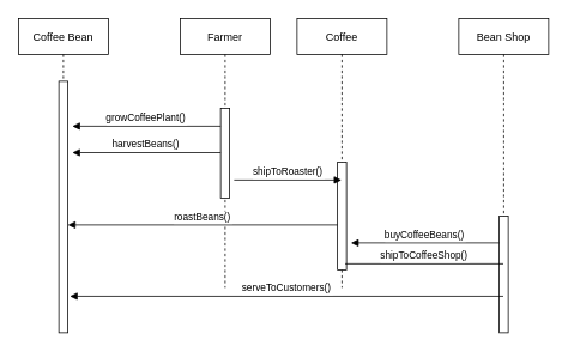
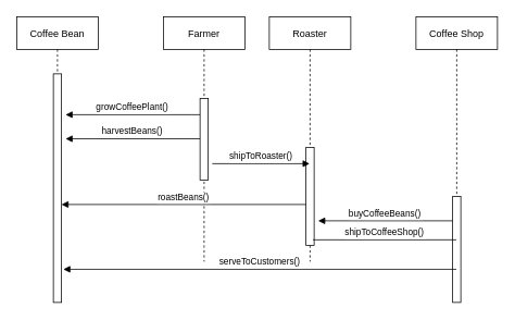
- <mxCell id="7" value="Coffee" style="shape=umlLifeline;perimeter=lifelinePerimeter;container=1;collapsible=0;recursiveResize=0;rounded=0;shadow=0;strokeWidth=1;" vertex="1" parent="1"><mxGeometry x="330" y="20" width="100" height="300" as="geometry" /></mxCell>
+ <mxCell id="7" value="Roaster" style="shape=umlLifeline;perimeter=lifelinePerimeter;container=1;collapsible=0;recursiveResize=0;rounded=0;shadow=0;strokeWidth=1;" vertex="1" parent="1"><mxGeometry x="330" y="20" width="100" height="300" as="geometry" /></mxCell>
- <mxCell id="9" value="Bean Shop" style="shape=umlLifeline;perimeter=lifelinePerimeter;container=1;collapsible=0;recursiveResize=0;rounded=0;shadow=0;strokeWidth=1;" vertex="1" parent="1"><mxGeometry x="510" y="20" width="100" height="350" as="geometry" /></mxCell>
+ <mxCell id="9" value="Coffee Shop" style="shape=umlLifeline;perimeter=lifelinePerimeter;container=1;collapsible=0;recursiveResize=0;rounded=0;shadow=0;strokeWidth=1;" vertex="1" parent="1"><mxGeometry x="510" y="20" width="100" height="350" as="geometry" /></mxCell>
